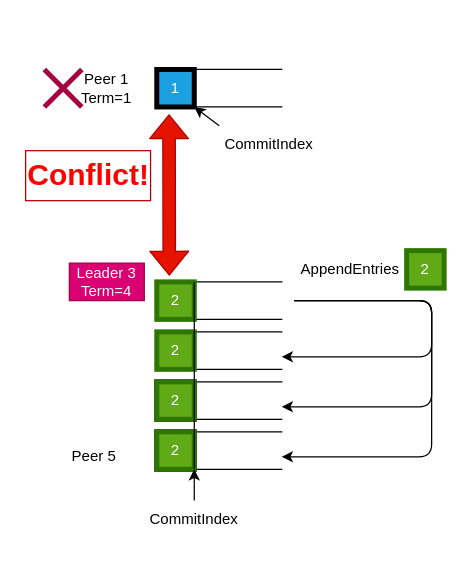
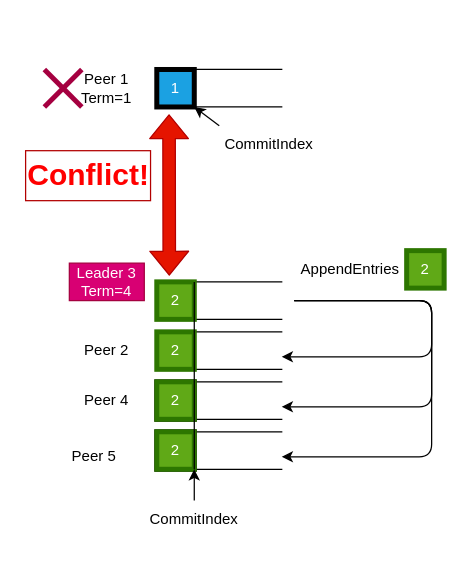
+ <mxCell id="8" value="Peer 2" style="text;html=1;strokeColor=none;fillColor=none;align=center;verticalAlign=middle;whiteSpace=wrap;rounded=0;" vertex="1" parent="1"><mxGeometry x="55" y="265" width="60" height="30" as="geometry" /></mxCell>
+ <mxCell id="10" value="Peer 4" style="text;html=1;align=center;verticalAlign=middle;whiteSpace=wrap;rounded=0;" vertex="1" parent="1"><mxGeometry x="55" y="305" width="60" height="30" as="geometry" /></mxCell>
